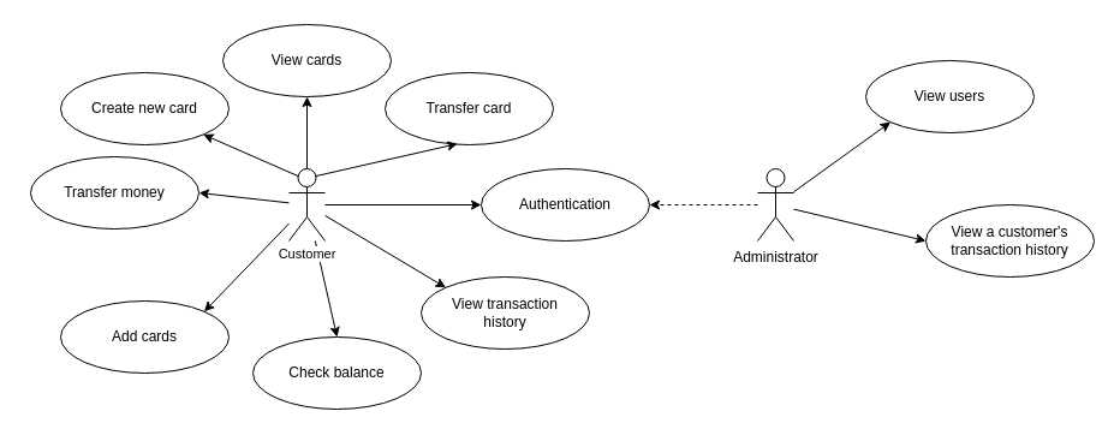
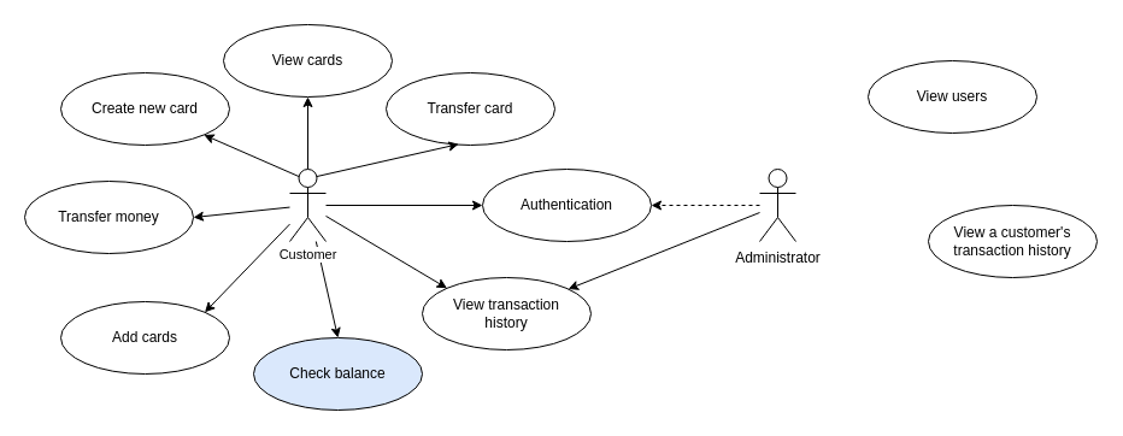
- <mxCell id="6" value="" style="endArrow=classic;html=1;rounded=0;entryX=0;entryY=1;entryDx=0;entryDy=0;" parent="1" source="3" target="5" edge="1"><mxGeometry width="50" height="50" relative="1" as="geometry"><mxPoint x="510" y="160" as="sourcePoint" /><mxPoint x="320" y="170" as="targetPoint" /></mxGeometry></mxCell>
+ <mxCell id="6" value="" style="endArrow=classic;html=1;rounded=0;" parent="1" source="3" target="11" edge="1"><mxGeometry width="50" height="50" relative="1" as="geometry"><mxPoint x="510" y="160" as="sourcePoint" /><mxPoint x="320" y="170" as="targetPoint" /></mxGeometry></mxCell>
- <mxCell id="22" value="Transfer money" style="ellipse;whiteSpace=wrap;html=1;" parent="1" vertex="1"><mxGeometry x="25" y="130" width="140" height="60" as="geometry" /></mxCell>
+ <mxCell id="22" value="Transfer money" style="ellipse;whiteSpace=wrap;html=1;" parent="1" vertex="1"><mxGeometry x="20" y="150" width="140" height="60" as="geometry" /></mxCell>
- <mxCell id="12" value="" style="endArrow=classic;html=1;rounded=0;entryX=0;entryY=0.5;entryDx=0;entryDy=0;" parent="1" source="3" target="24" edge="1"><mxGeometry width="50" height="50" relative="1" as="geometry"><mxPoint x="656" y="210" as="sourcePoint" /><mxPoint x="660" y="310" as="targetPoint" /></mxGeometry></mxCell>
- <mxCell id="17" value="Check balance" style="ellipse;whiteSpace=wrap;html=1;" parent="1" vertex="1"><mxGeometry x="210" y="280" width="140" height="60" as="geometry" /></mxCell>
+ <mxCell id="17" value="Check balance" style="ellipse;whiteSpace=wrap;html=1;fillColor=#dae8fc;" parent="1" vertex="1"><mxGeometry x="210" y="280" width="140" height="60" as="geometry" /></mxCell>
